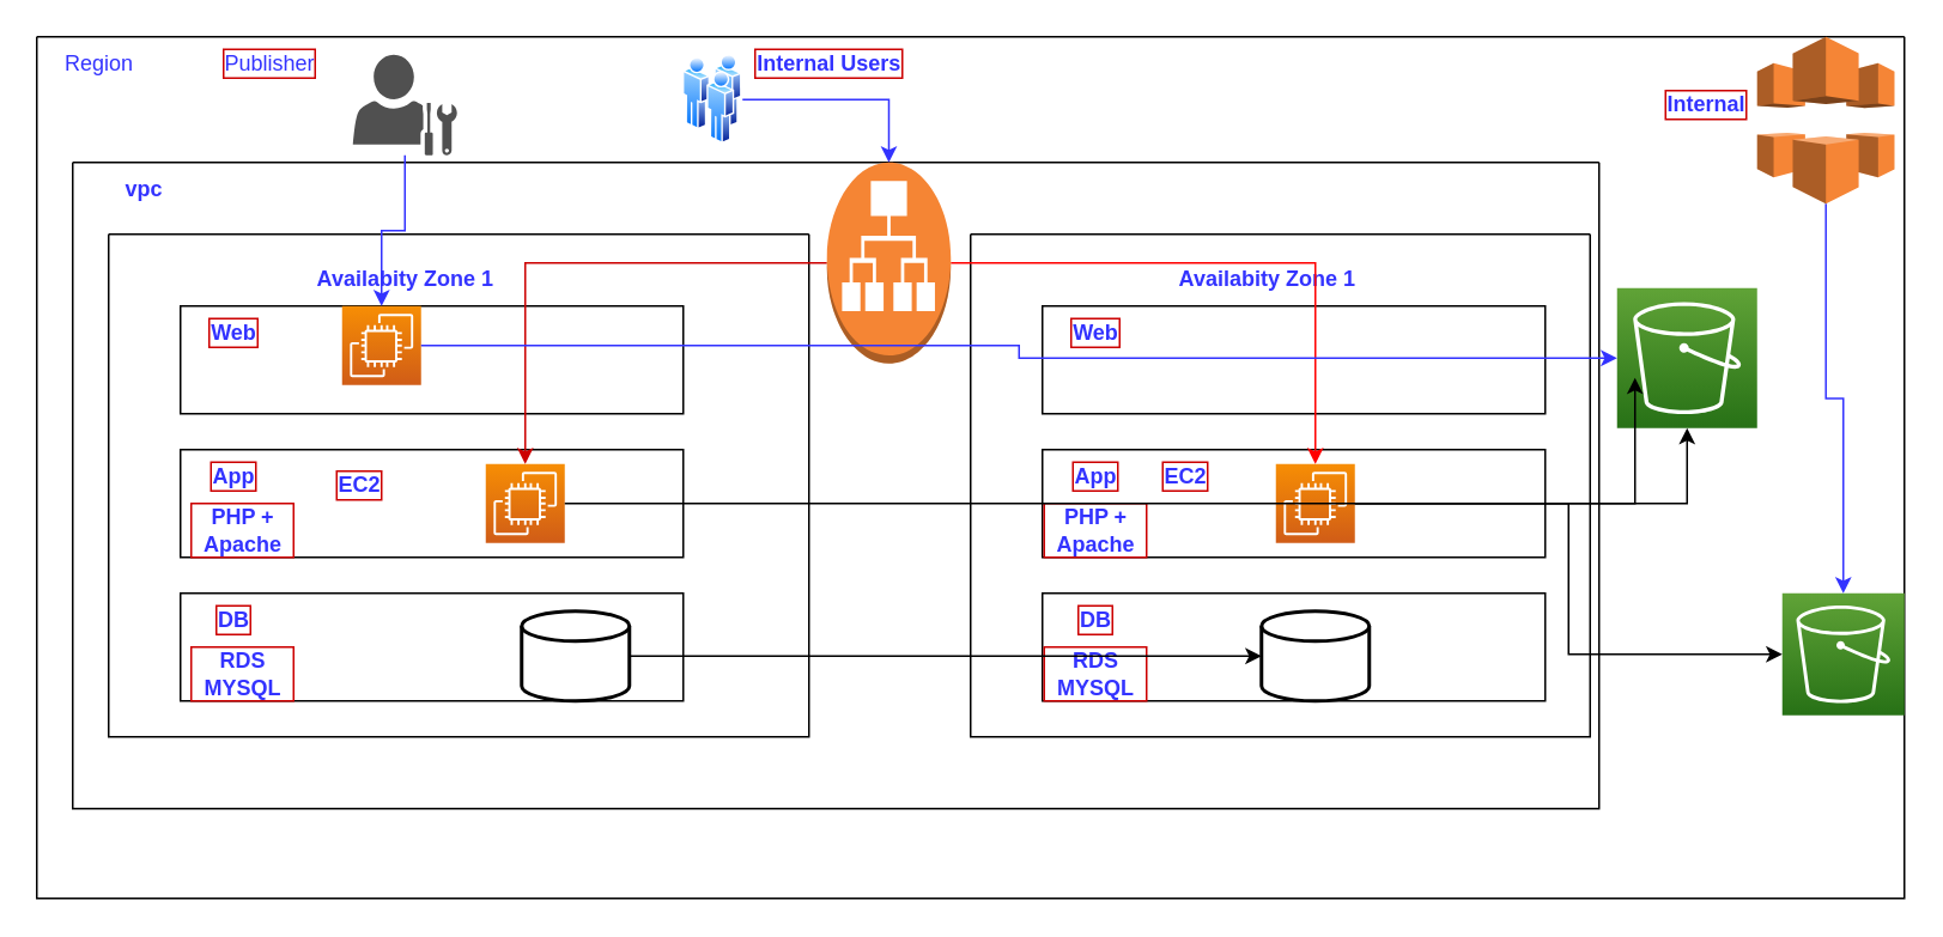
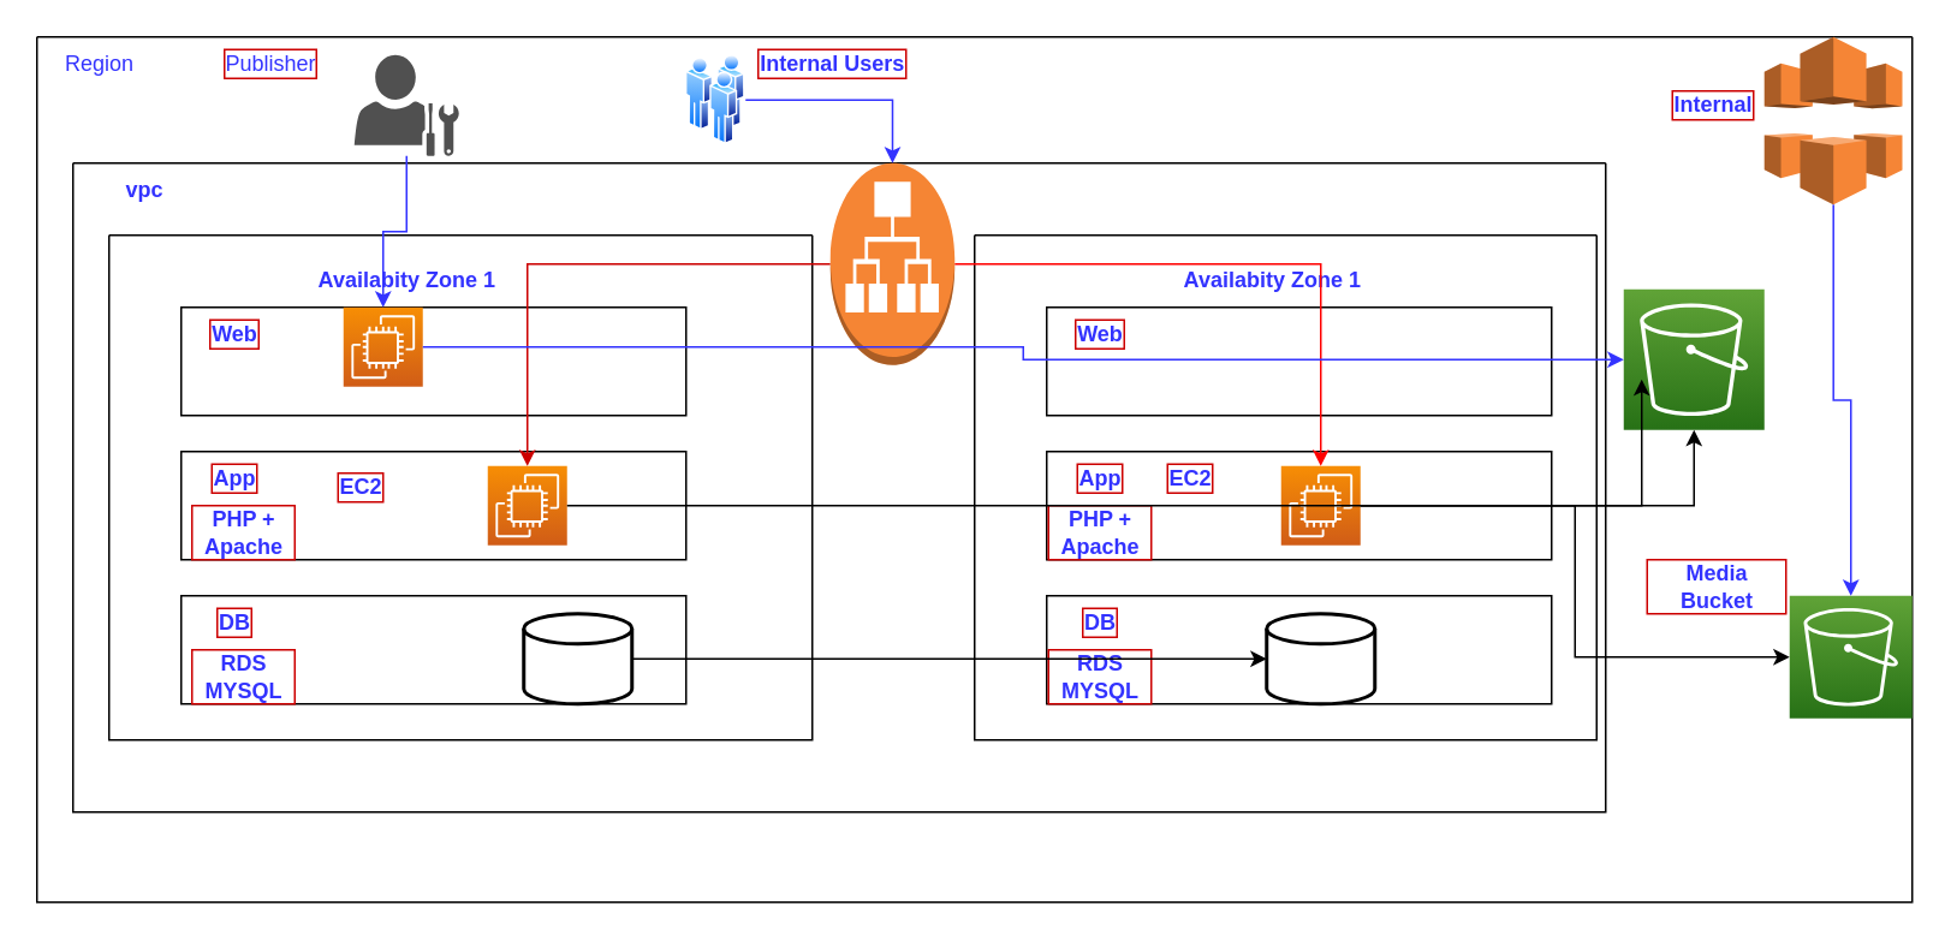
+ <mxCell id="10" value="&lt;font color=&quot;#3333ff&quot;&gt;&lt;b&gt;Media Bucket&lt;/b&gt;&lt;/font&gt;" style="text;html=1;strokeColor=none;fillColor=none;align=center;verticalAlign=middle;whiteSpace=wrap;rounded=0;labelBorderColor=#CC0000;fontColor=none;" vertex="1" parent="2"><mxGeometry x="892" y="290" width="80" height="30" as="geometry" /></mxCell>
